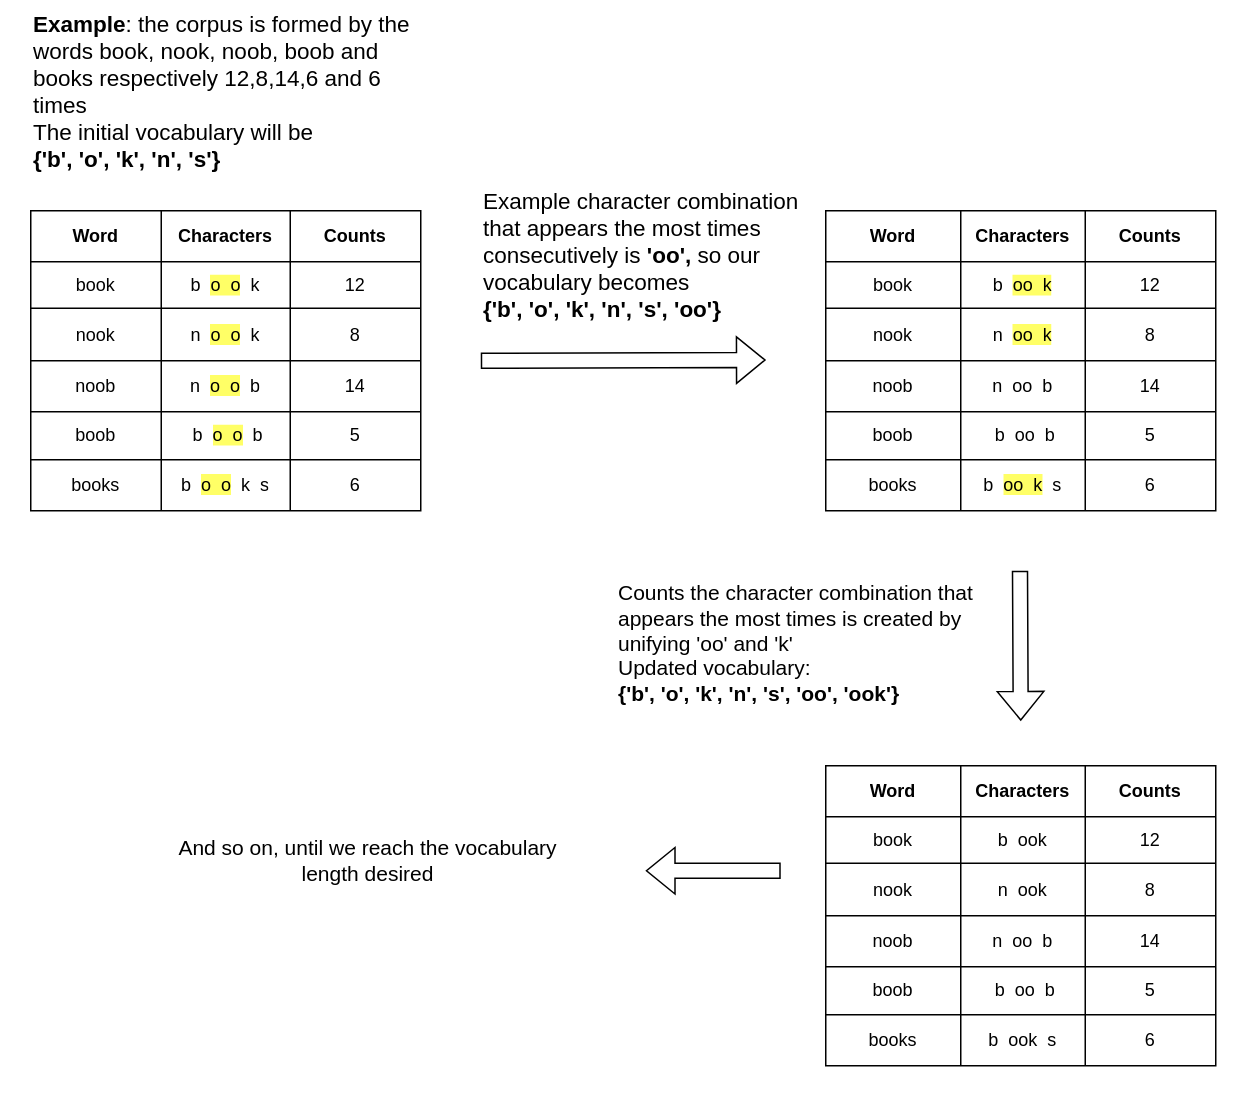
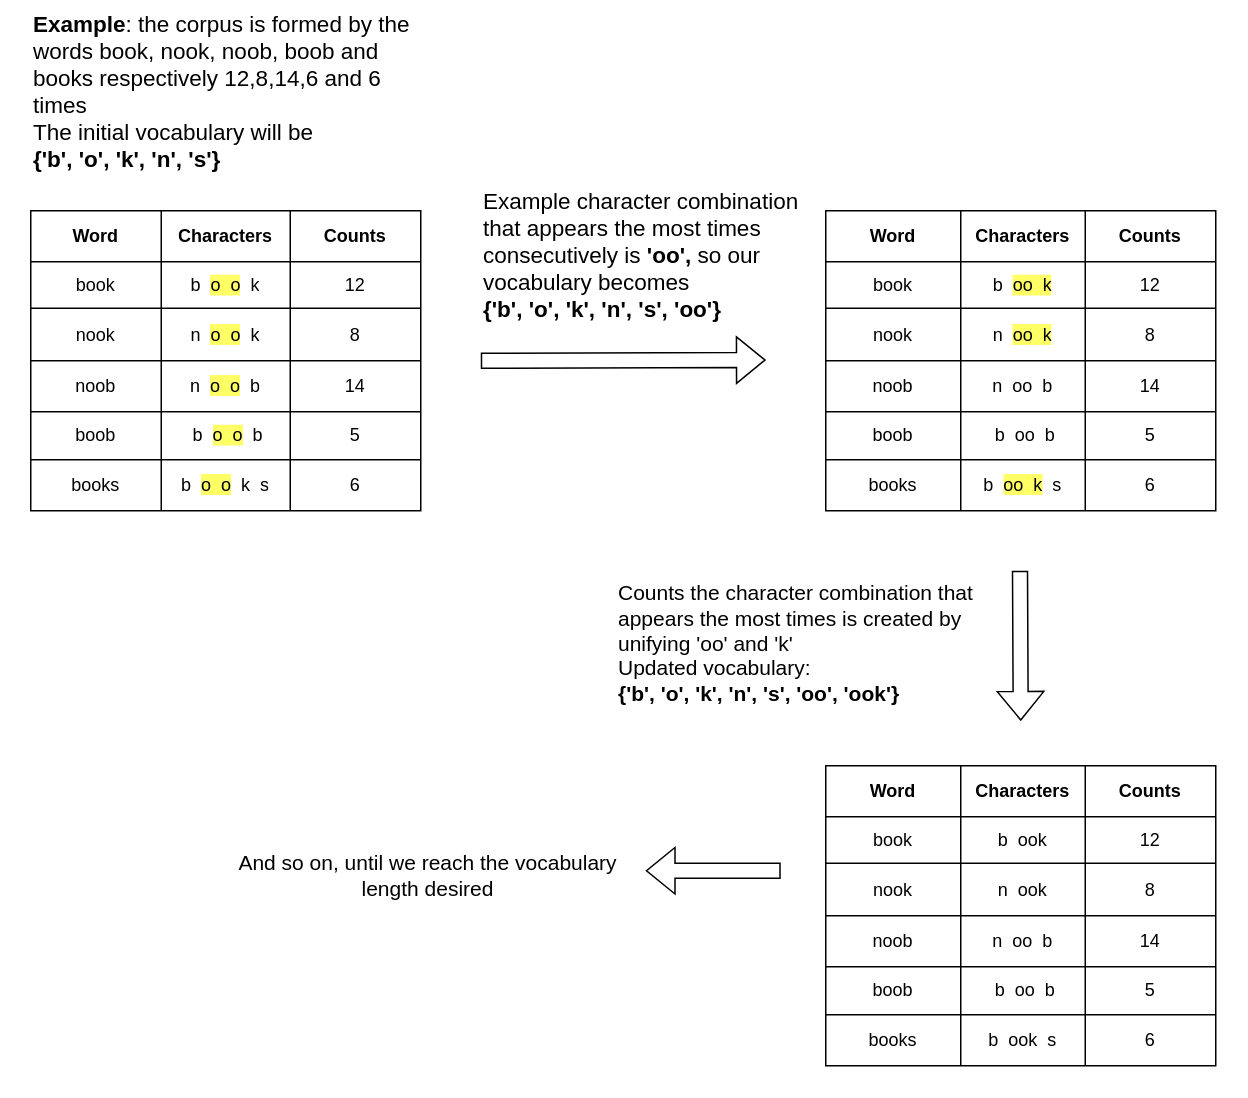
- <mxCell id="83" value="And so on, until we reach the vocabulary&lt;br&gt;length desired" style="text;html=1;strokeColor=none;fillColor=none;align=center;verticalAlign=top;whiteSpace=wrap;rounded=0;fontSize=14;" vertex="1" parent="1"><mxGeometry x="115" y="550" width="260" height="40" as="geometry" /></mxCell>
+ <mxCell id="83" value="And so on, until we reach the vocabulary&lt;br&gt;length desired" style="text;html=1;strokeColor=none;fillColor=none;align=center;verticalAlign=top;whiteSpace=wrap;rounded=0;fontSize=14;" vertex="1" parent="1"><mxGeometry x="155" y="560" width="260" height="40" as="geometry" /></mxCell>
